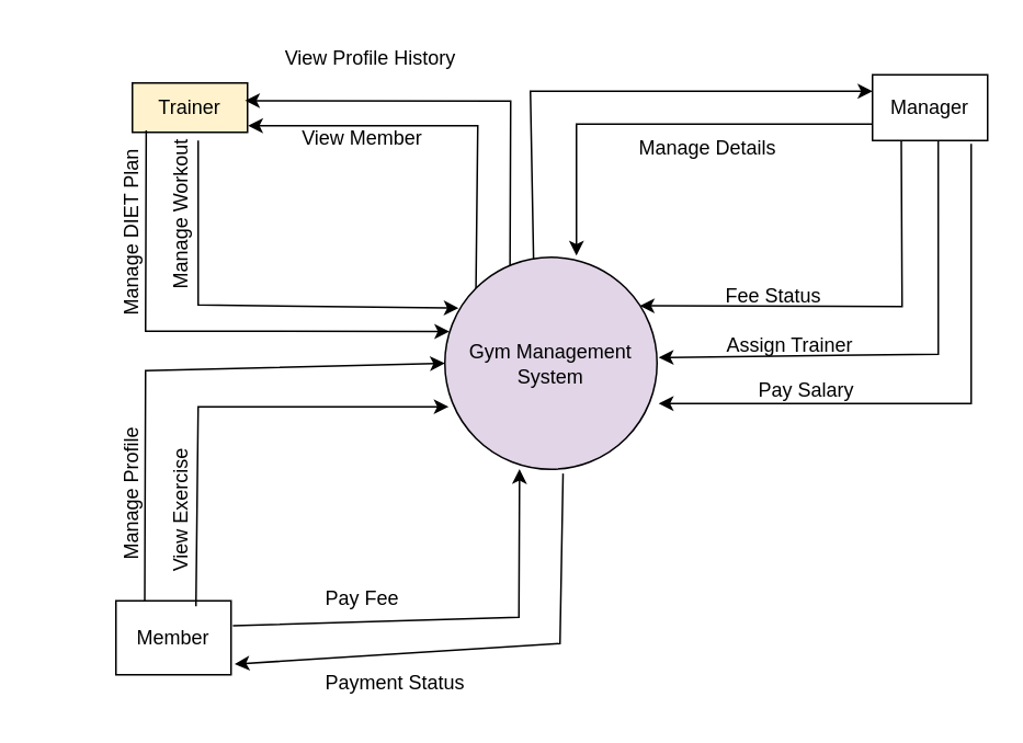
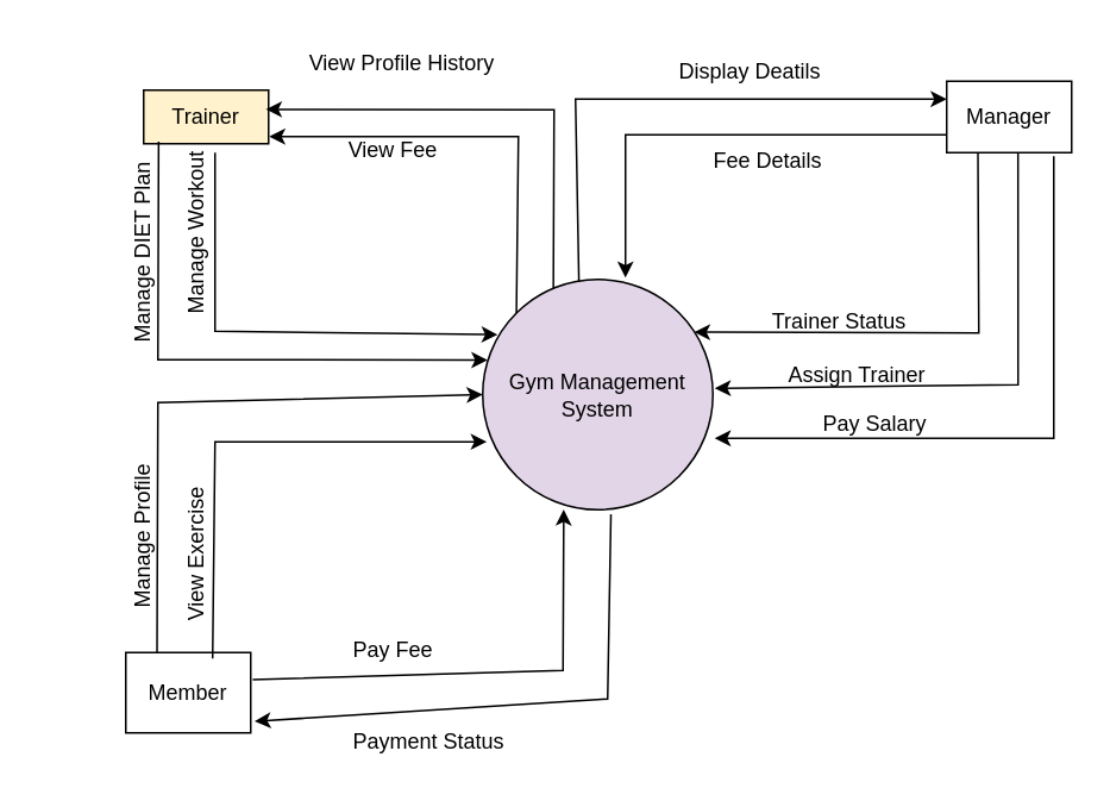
+ <mxCell id="19" value="Display Deatils" style="text;html=1;align=center;verticalAlign=middle;whiteSpace=wrap;rounded=0;" vertex="1" parent="1"><mxGeometry x="360" y="25" width="120" height="30" as="geometry" /></mxCell>
- <mxCell id="31" value="View Member" style="text;html=1;align=center;verticalAlign=middle;whiteSpace=wrap;rounded=0;" vertex="1" parent="1"><mxGeometry x="160" y="69" width="120" height="30" as="geometry" /></mxCell>
+ <mxCell id="31" value="View Fee" style="text;html=1;align=center;verticalAlign=middle;whiteSpace=wrap;rounded=0;" vertex="1" parent="1"><mxGeometry x="160" y="69" width="120" height="30" as="geometry" /></mxCell>
- <mxCell id="20" value="Manage Details" style="text;html=1;align=center;verticalAlign=middle;whiteSpace=wrap;rounded=0;" vertex="1" parent="1"><mxGeometry x="370" y="75" width="120" height="30" as="geometry" /></mxCell>
+ <mxCell id="20" value="Fee Details" style="text;html=1;align=center;verticalAlign=middle;whiteSpace=wrap;rounded=0;" vertex="1" parent="1"><mxGeometry x="370" y="75" width="120" height="30" as="geometry" /></mxCell>
- <mxCell id="21" value="Fee Status" style="text;html=1;align=center;verticalAlign=middle;whiteSpace=wrap;rounded=0;" vertex="1" parent="1"><mxGeometry x="410" y="165" width="120" height="30" as="geometry" /></mxCell>
+ <mxCell id="21" value="Trainer Status" style="text;html=1;align=center;verticalAlign=middle;whiteSpace=wrap;rounded=0;" vertex="1" parent="1"><mxGeometry x="410" y="165" width="120" height="30" as="geometry" /></mxCell>
